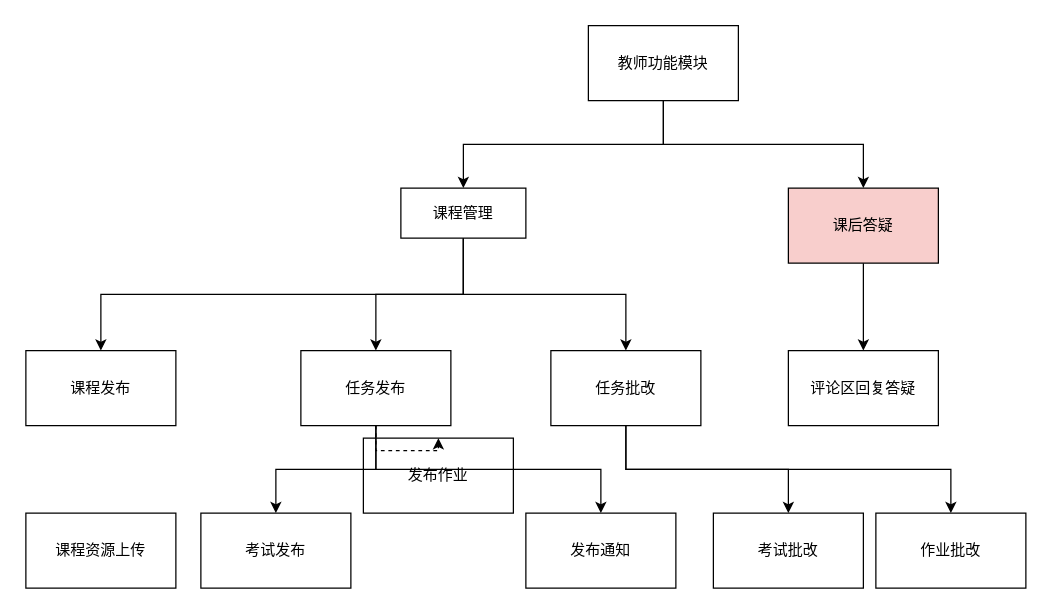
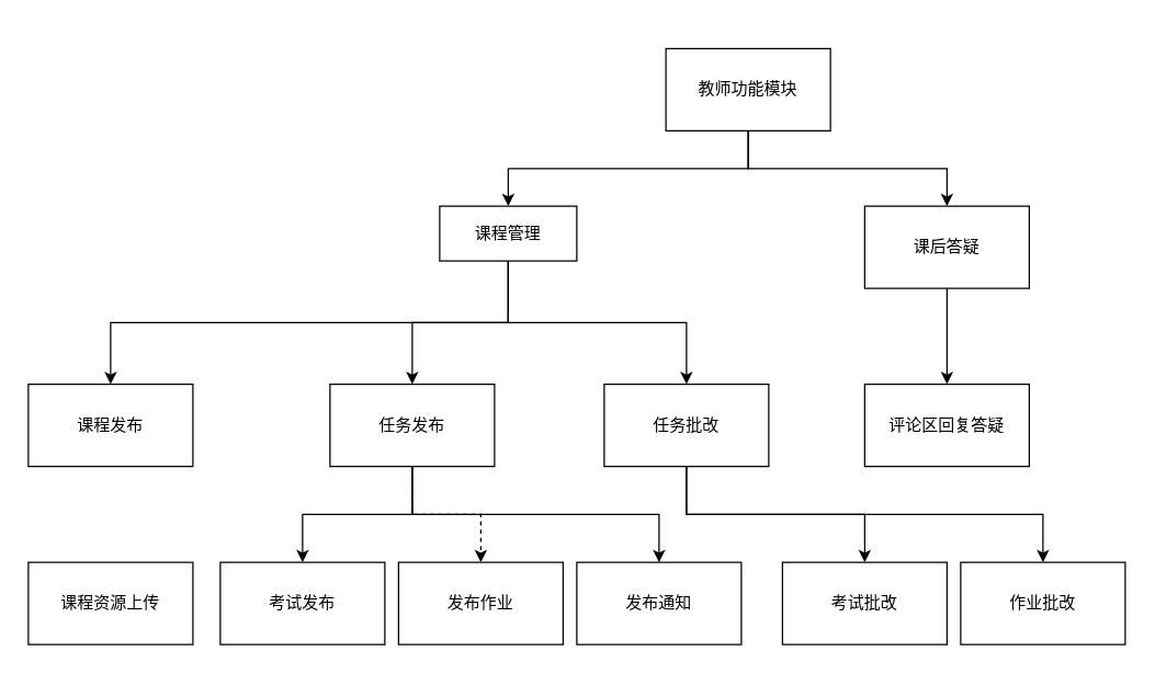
- <mxCell id="4" value="教师功能模块" style="rounded=0;whiteSpace=wrap;html=1;" parent="1" vertex="1"><mxGeometry x="470" y="20" width="120" height="60" as="geometry" /></mxCell>
+ <mxCell id="4" value="教师功能模块" style="rounded=0;whiteSpace=wrap;html=1;" parent="1" vertex="1"><mxGeometry x="485" y="35" width="120" height="60" as="geometry" /></mxCell>
- <mxCell id="10" value="课后答疑" style="rounded=0;whiteSpace=wrap;html=1;fillColor=#f8cecc;" parent="1" vertex="1"><mxGeometry x="630" y="150" width="120" height="60" as="geometry" /></mxCell>
+ <mxCell id="10" value="课后答疑" style="rounded=0;whiteSpace=wrap;html=1;" parent="1" vertex="1"><mxGeometry x="630" y="150" width="120" height="60" as="geometry" /></mxCell>
- <mxCell id="14" value="发布作业" style="rounded=0;whiteSpace=wrap;html=1;" parent="1" vertex="1"><mxGeometry x="290" y="350" width="120" height="60" as="geometry" /></mxCell>
+ <mxCell id="14" value="发布作业" style="rounded=0;whiteSpace=wrap;html=1;" parent="1" vertex="1"><mxGeometry x="290" y="410" width="120" height="60" as="geometry" /></mxCell>
